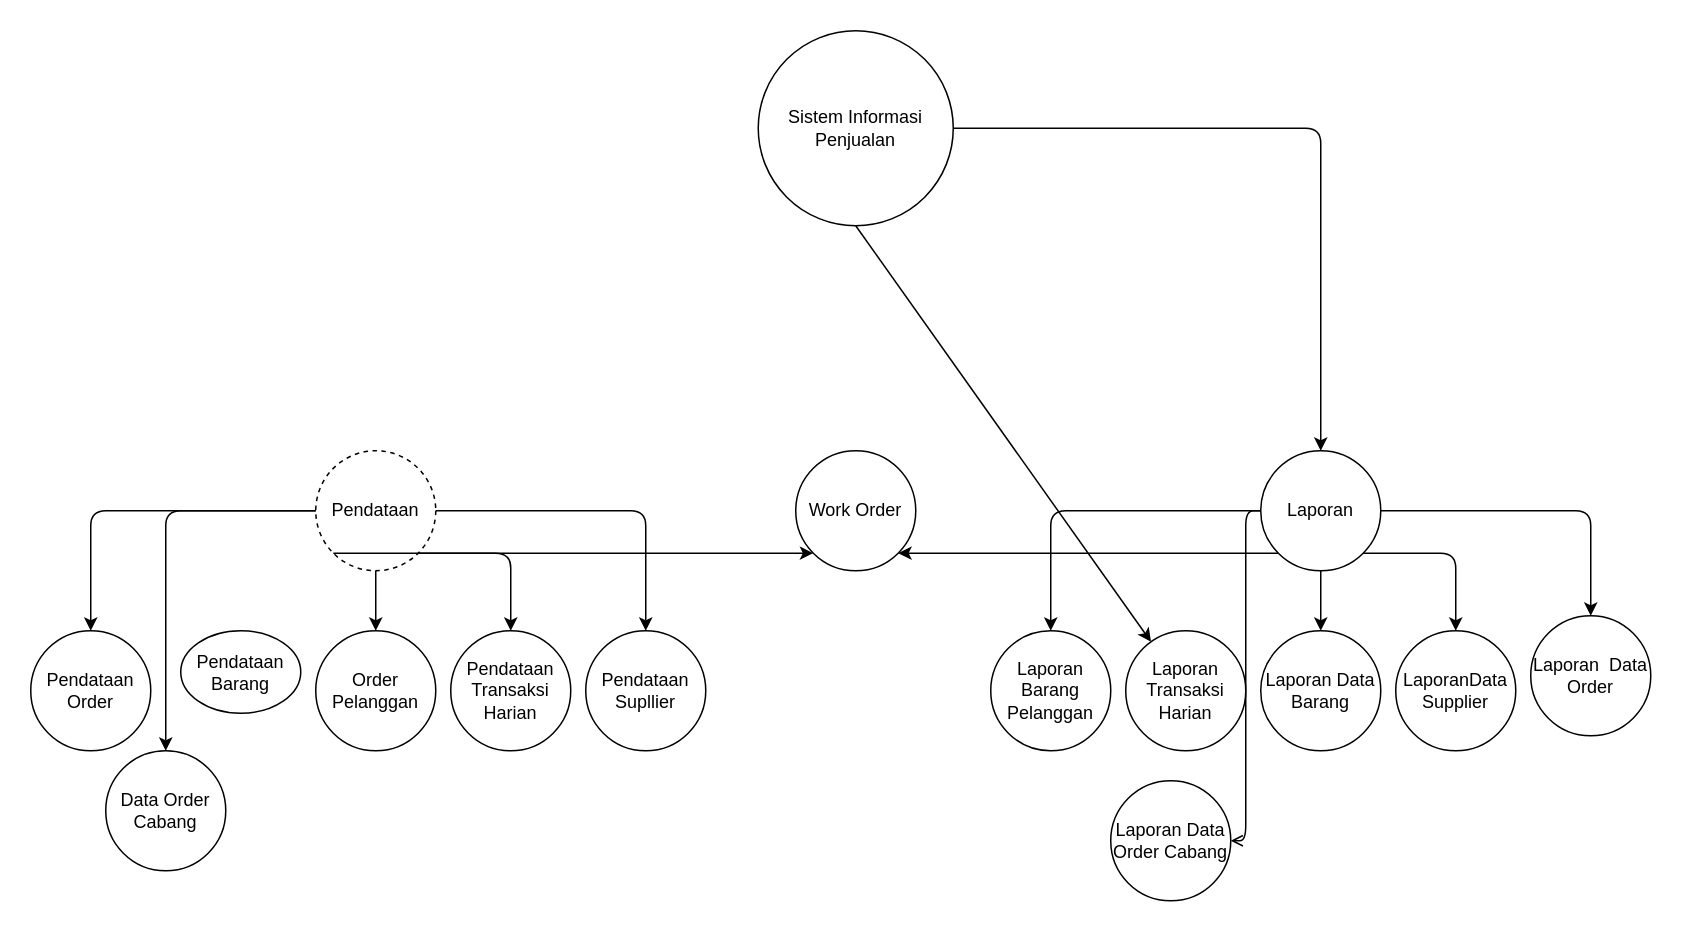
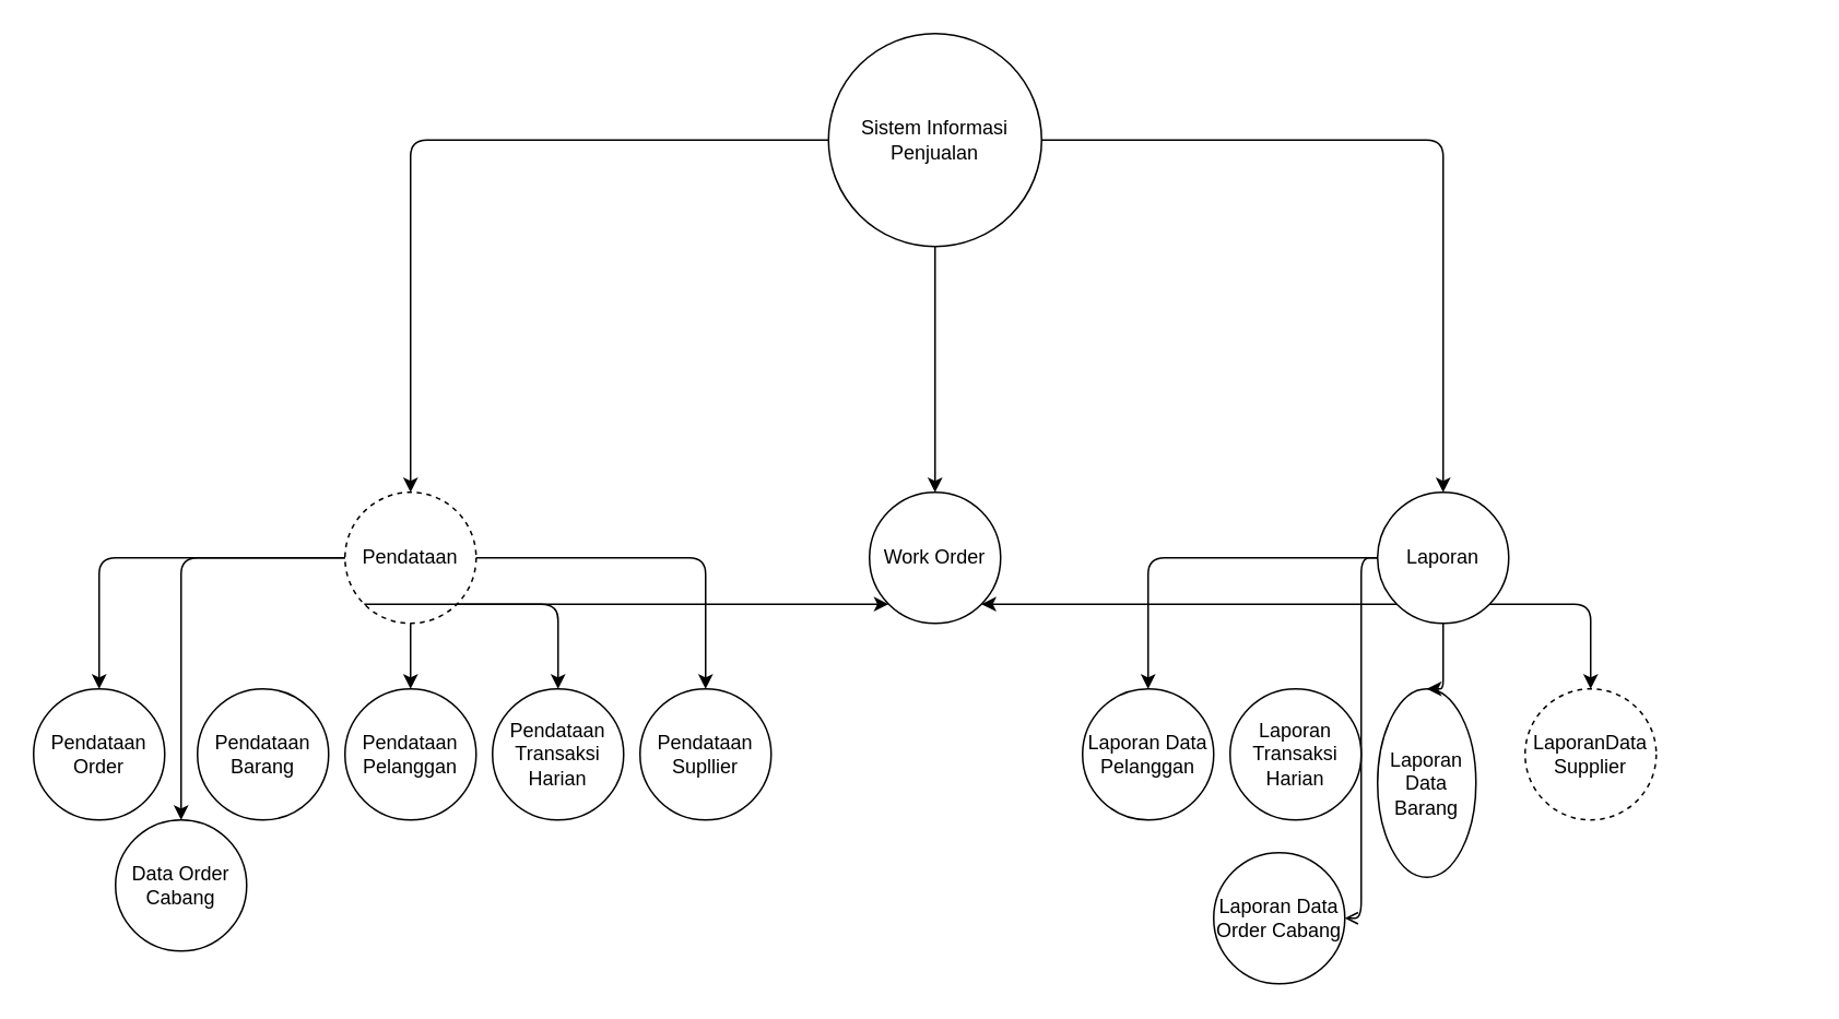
+ <mxCell id="6" value="" style="edgeStyle=segmentEdgeStyle;endArrow=classic;html=1;exitX=0;exitY=0.5;exitDx=0;exitDy=0;entryX=0.5;entryY=0;entryDx=0;entryDy=0;" edge="1" parent="1" source="2" target="3"><mxGeometry width="50" height="50" relative="1" as="geometry"><mxPoint x="410" y="170" as="sourcePoint" /><mxPoint x="460" y="120" as="targetPoint" /></mxGeometry></mxCell>
- <mxCell id="7" value="" style="endArrow=classic;html=1;exitX=0.5;exitY=1;exitDx=0;exitDy=0;" edge="1" parent="1" source="2" target="16"><mxGeometry width="50" height="50" relative="1" as="geometry"><mxPoint x="520" y="290" as="sourcePoint" /><mxPoint x="570" y="240" as="targetPoint" /></mxGeometry></mxCell>
+ <mxCell id="7" value="" style="endArrow=classic;html=1;exitX=0.5;exitY=1;exitDx=0;exitDy=0;entryX=0.5;entryY=0;entryDx=0;entryDy=0;" edge="1" parent="1" source="2" target="4"><mxGeometry width="50" height="50" relative="1" as="geometry"><mxPoint x="520" y="290" as="sourcePoint" /><mxPoint x="570" y="240" as="targetPoint" /></mxGeometry></mxCell>
- <mxCell id="28" value="" style="edgeStyle=segmentEdgeStyle;endArrow=classic;html=1;exitX=1;exitY=0.5;exitDx=0;exitDy=0;entryX=0.5;entryY=0;entryDx=0;entryDy=0;" edge="1" parent="1" source="5" target="27"><mxGeometry width="50" height="50" relative="1" as="geometry"><mxPoint x="970" y="360" as="sourcePoint" /><mxPoint x="1020" y="310" as="targetPoint" /></mxGeometry></mxCell>
- <mxCell id="9" value="Pendataan&lt;br&gt;Barang" style="ellipse;whiteSpace=wrap;html=1;aspect=fixed;" vertex="1" parent="1"><mxGeometry x="120" y="420" width="80" height="55" as="geometry" /></mxCell>
+ <mxCell id="9" value="Pendataan&lt;br&gt;Barang" style="ellipse;whiteSpace=wrap;html=1;aspect=fixed;" vertex="1" parent="1"><mxGeometry x="120" y="420" width="80" height="80" as="geometry" /></mxCell>
- <mxCell id="27" value="Laporan&amp;nbsp; Data Order" style="ellipse;whiteSpace=wrap;html=1;aspect=fixed;" vertex="1" parent="1"><mxGeometry x="1020" y="410" width="80" height="80" as="geometry" /></mxCell>
- <mxCell id="10" value="Order Pelanggan" style="ellipse;whiteSpace=wrap;html=1;aspect=fixed;" vertex="1" parent="1"><mxGeometry x="210" y="420" width="80" height="80" as="geometry" /></mxCell>
+ <mxCell id="10" value="Pendataan Pelanggan" style="ellipse;whiteSpace=wrap;html=1;aspect=fixed;" vertex="1" parent="1"><mxGeometry x="210" y="420" width="80" height="80" as="geometry" /></mxCell>
- <mxCell id="15" value="Laporan Barang Pelanggan" style="ellipse;whiteSpace=wrap;html=1;aspect=fixed;" vertex="1" parent="1"><mxGeometry x="660" y="420" width="80" height="80" as="geometry" /></mxCell>
+ <mxCell id="15" value="Laporan Data Pelanggan" style="ellipse;whiteSpace=wrap;html=1;aspect=fixed;" vertex="1" parent="1"><mxGeometry x="660" y="420" width="80" height="80" as="geometry" /></mxCell>
- <mxCell id="23" value="Laporan Data Barang" style="ellipse;whiteSpace=wrap;html=1;aspect=fixed;" vertex="1" parent="1"><mxGeometry x="840" y="420" width="80" height="80" as="geometry" /></mxCell>
+ <mxCell id="23" value="Laporan Data Barang" style="ellipse;whiteSpace=wrap;html=1;aspect=fixed;" vertex="1" parent="1"><mxGeometry x="840" y="420" width="60" height="115" as="geometry" /></mxCell>
- <mxCell id="25" value="LaporanData Supplier" style="ellipse;whiteSpace=wrap;html=1;aspect=fixed;" vertex="1" parent="1"><mxGeometry x="930" y="420" width="80" height="80" as="geometry" /></mxCell>
+ <mxCell id="25" value="LaporanData Supplier" style="ellipse;whiteSpace=wrap;html=1;aspect=fixed;dashed=1;" vertex="1" parent="1"><mxGeometry x="930" y="420" width="80" height="80" as="geometry" /></mxCell>
